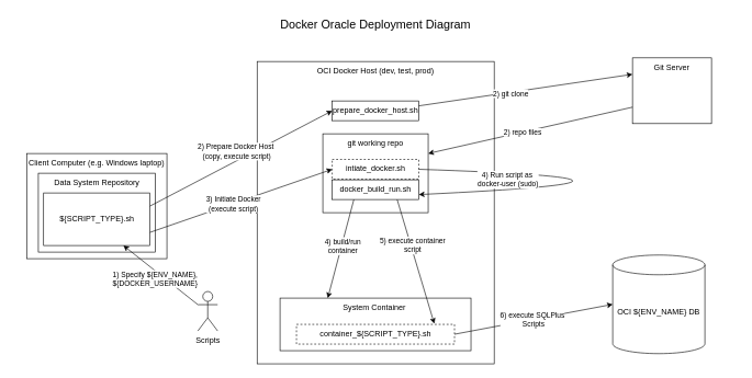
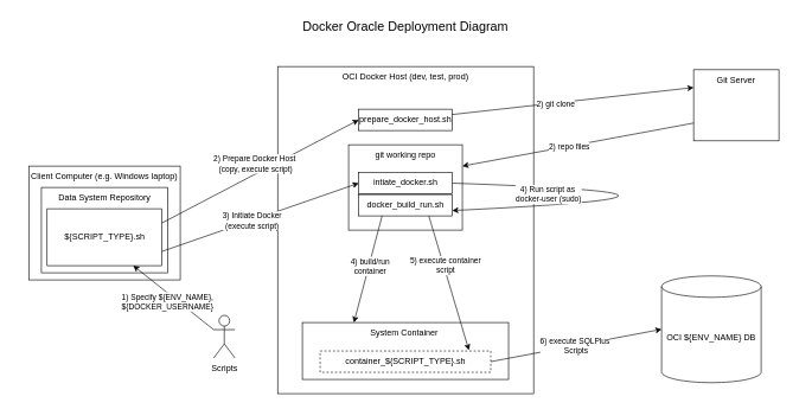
- <mxCell id="9" value="Git Server" style="rounded=0;whiteSpace=wrap;html=1;verticalAlign=top;" parent="1" vertex="1"><mxGeometry x="960" y="87.5" width="120" height="100" as="geometry" /></mxCell>
+ <mxCell id="9" value="Git Server" style="rounded=0;whiteSpace=wrap;html=1;verticalAlign=top;" parent="1" vertex="1"><mxGeometry x="975" y="97.5" width="120" height="100" as="geometry" /></mxCell>
- <mxCell id="17" value="intiate_docker.sh" style="rounded=0;whiteSpace=wrap;html=1;verticalAlign=top;dashed=1;" parent="1" vertex="1"><mxGeometry x="504" y="242" width="131.5" height="30" as="geometry" /></mxCell>
+ <mxCell id="17" value="intiate_docker.sh" style="rounded=0;whiteSpace=wrap;html=1;verticalAlign=top;" parent="1" vertex="1"><mxGeometry x="504" y="242" width="131.5" height="30" as="geometry" /></mxCell>
